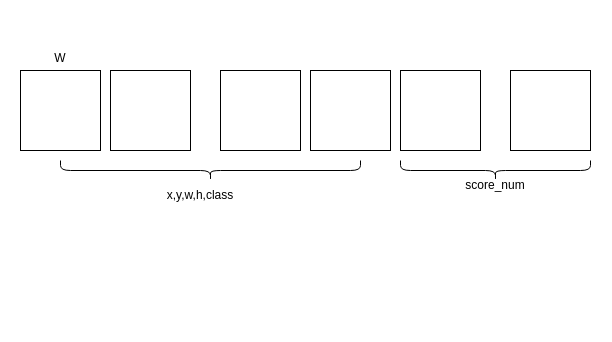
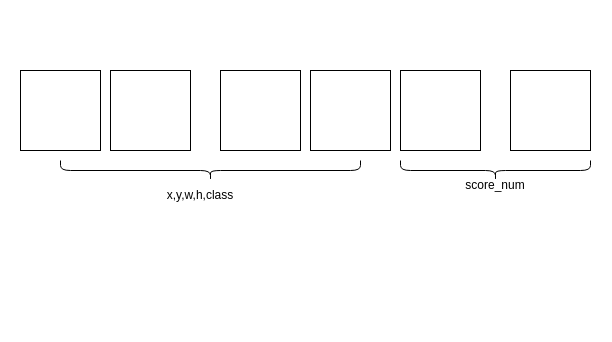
- <mxCell id="12" value="W" style="text;html=1;strokeColor=none;fillColor=none;align=center;verticalAlign=middle;whiteSpace=wrap;rounded=0;" vertex="1" parent="1"><mxGeometry x="50" y="45" width="20" height="25" as="geometry" /></mxCell>
